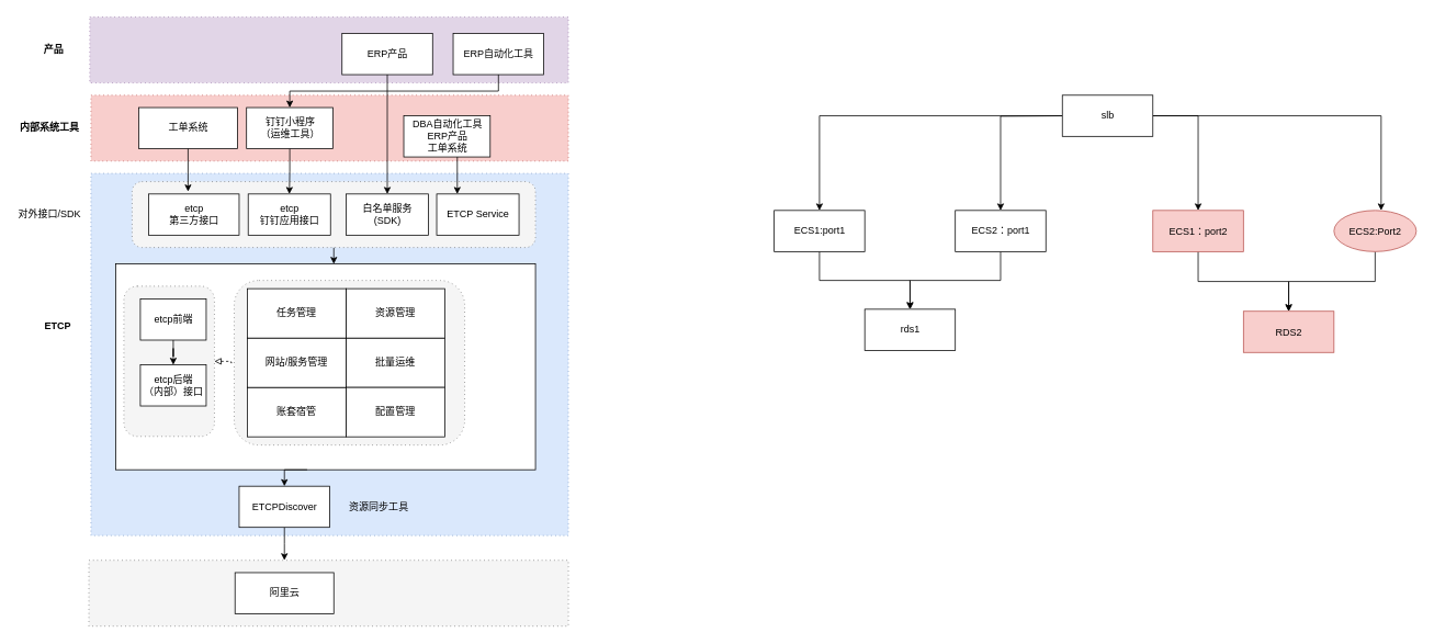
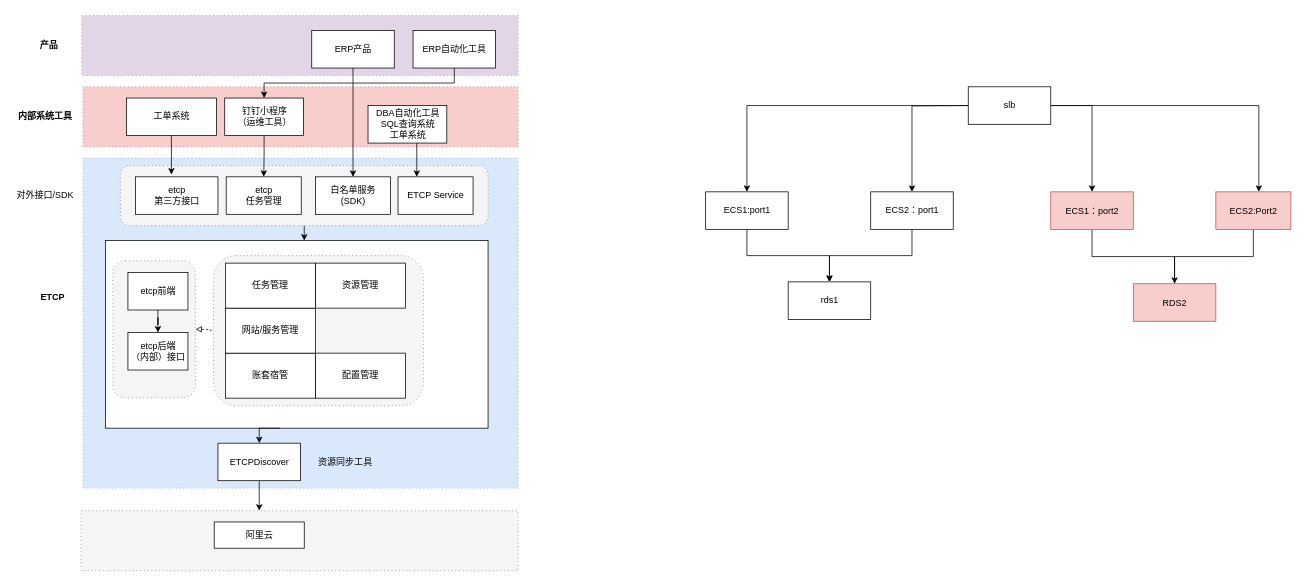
- <mxCell id="42" value="DBA自动化工具&lt;br&gt;ERP产品&lt;br&gt;工单系统" style="html=1;" parent="1" vertex="1"><mxGeometry x="490" y="140" width="105" height="50" as="geometry" /></mxCell>
+ <mxCell id="42" value="DBA自动化工具&lt;br&gt;SQL查询系统&lt;br&gt;工单系统" style="html=1;" parent="1" vertex="1"><mxGeometry x="490" y="140" width="105" height="50" as="geometry" /></mxCell>
- <mxCell id="31" value="etcp&lt;br&gt;钉钉应用接口" style="html=1;" parent="1" vertex="1"><mxGeometry x="301" y="235" width="100" height="50" as="geometry" /></mxCell>
+ <mxCell id="31" value="etcp&lt;br&gt;任务管理" style="html=1;" parent="1" vertex="1"><mxGeometry x="301" y="235" width="100" height="50" as="geometry" /></mxCell>
- <mxCell id="57" value="&lt;div style=&quot;text-align: left ; line-height: 1.75 ; font-size: 14px&quot;&gt;&lt;span style=&quot;font-size: 12px ; text-align: center&quot;&gt;ECS2:Port2&lt;/span&gt;&lt;/div&gt;" style="ellipse;html=1;strokeColor=#b85450;fillColor=#f8cecc;" parent="1" vertex="1"><mxGeometry x="1620" y="255" width="100" height="50" as="geometry" /></mxCell>
+ <mxCell id="57" value="&lt;div style=&quot;text-align: left ; line-height: 1.75 ; font-size: 14px&quot;&gt;&lt;span style=&quot;font-size: 12px ; text-align: center&quot;&gt;ECS2:Port2&lt;/span&gt;&lt;/div&gt;" style="html=1;strokeColor=#b85450;fillColor=#f8cecc;" parent="1" vertex="1"><mxGeometry x="1620" y="255" width="100" height="50" as="geometry" /></mxCell>
- <mxCell id="54" style="edgeStyle=orthogonalEdgeStyle;rounded=0;orthogonalLoop=1;jettySize=auto;html=1;" parent="1" source="55" target="58" edge="1"><mxGeometry relative="1" as="geometry" /></mxCell>
+ <mxCell id="54" style="edgeStyle=orthogonalEdgeStyle;rounded=0;orthogonalLoop=1;jettySize=auto;html=1;endArrow=none;" parent="1" source="55" target="58" edge="1"><mxGeometry relative="1" as="geometry" /></mxCell>
- <mxCell id="21" value="批量运维" style="rounded=0;whiteSpace=wrap;html=1;" parent="1" vertex="1"><mxGeometry x="420" y="410" width="120" height="60" as="geometry" /></mxCell>
- <mxCell id="13" value="阿里云" style="html=1;" parent="1" vertex="1"><mxGeometry x="285" y="695" width="120" height="50" as="geometry" /></mxCell>
+ <mxCell id="13" value="阿里云" style="html=1;" parent="1" vertex="1"><mxGeometry x="285" y="695" width="120" height="35" as="geometry" /></mxCell>
